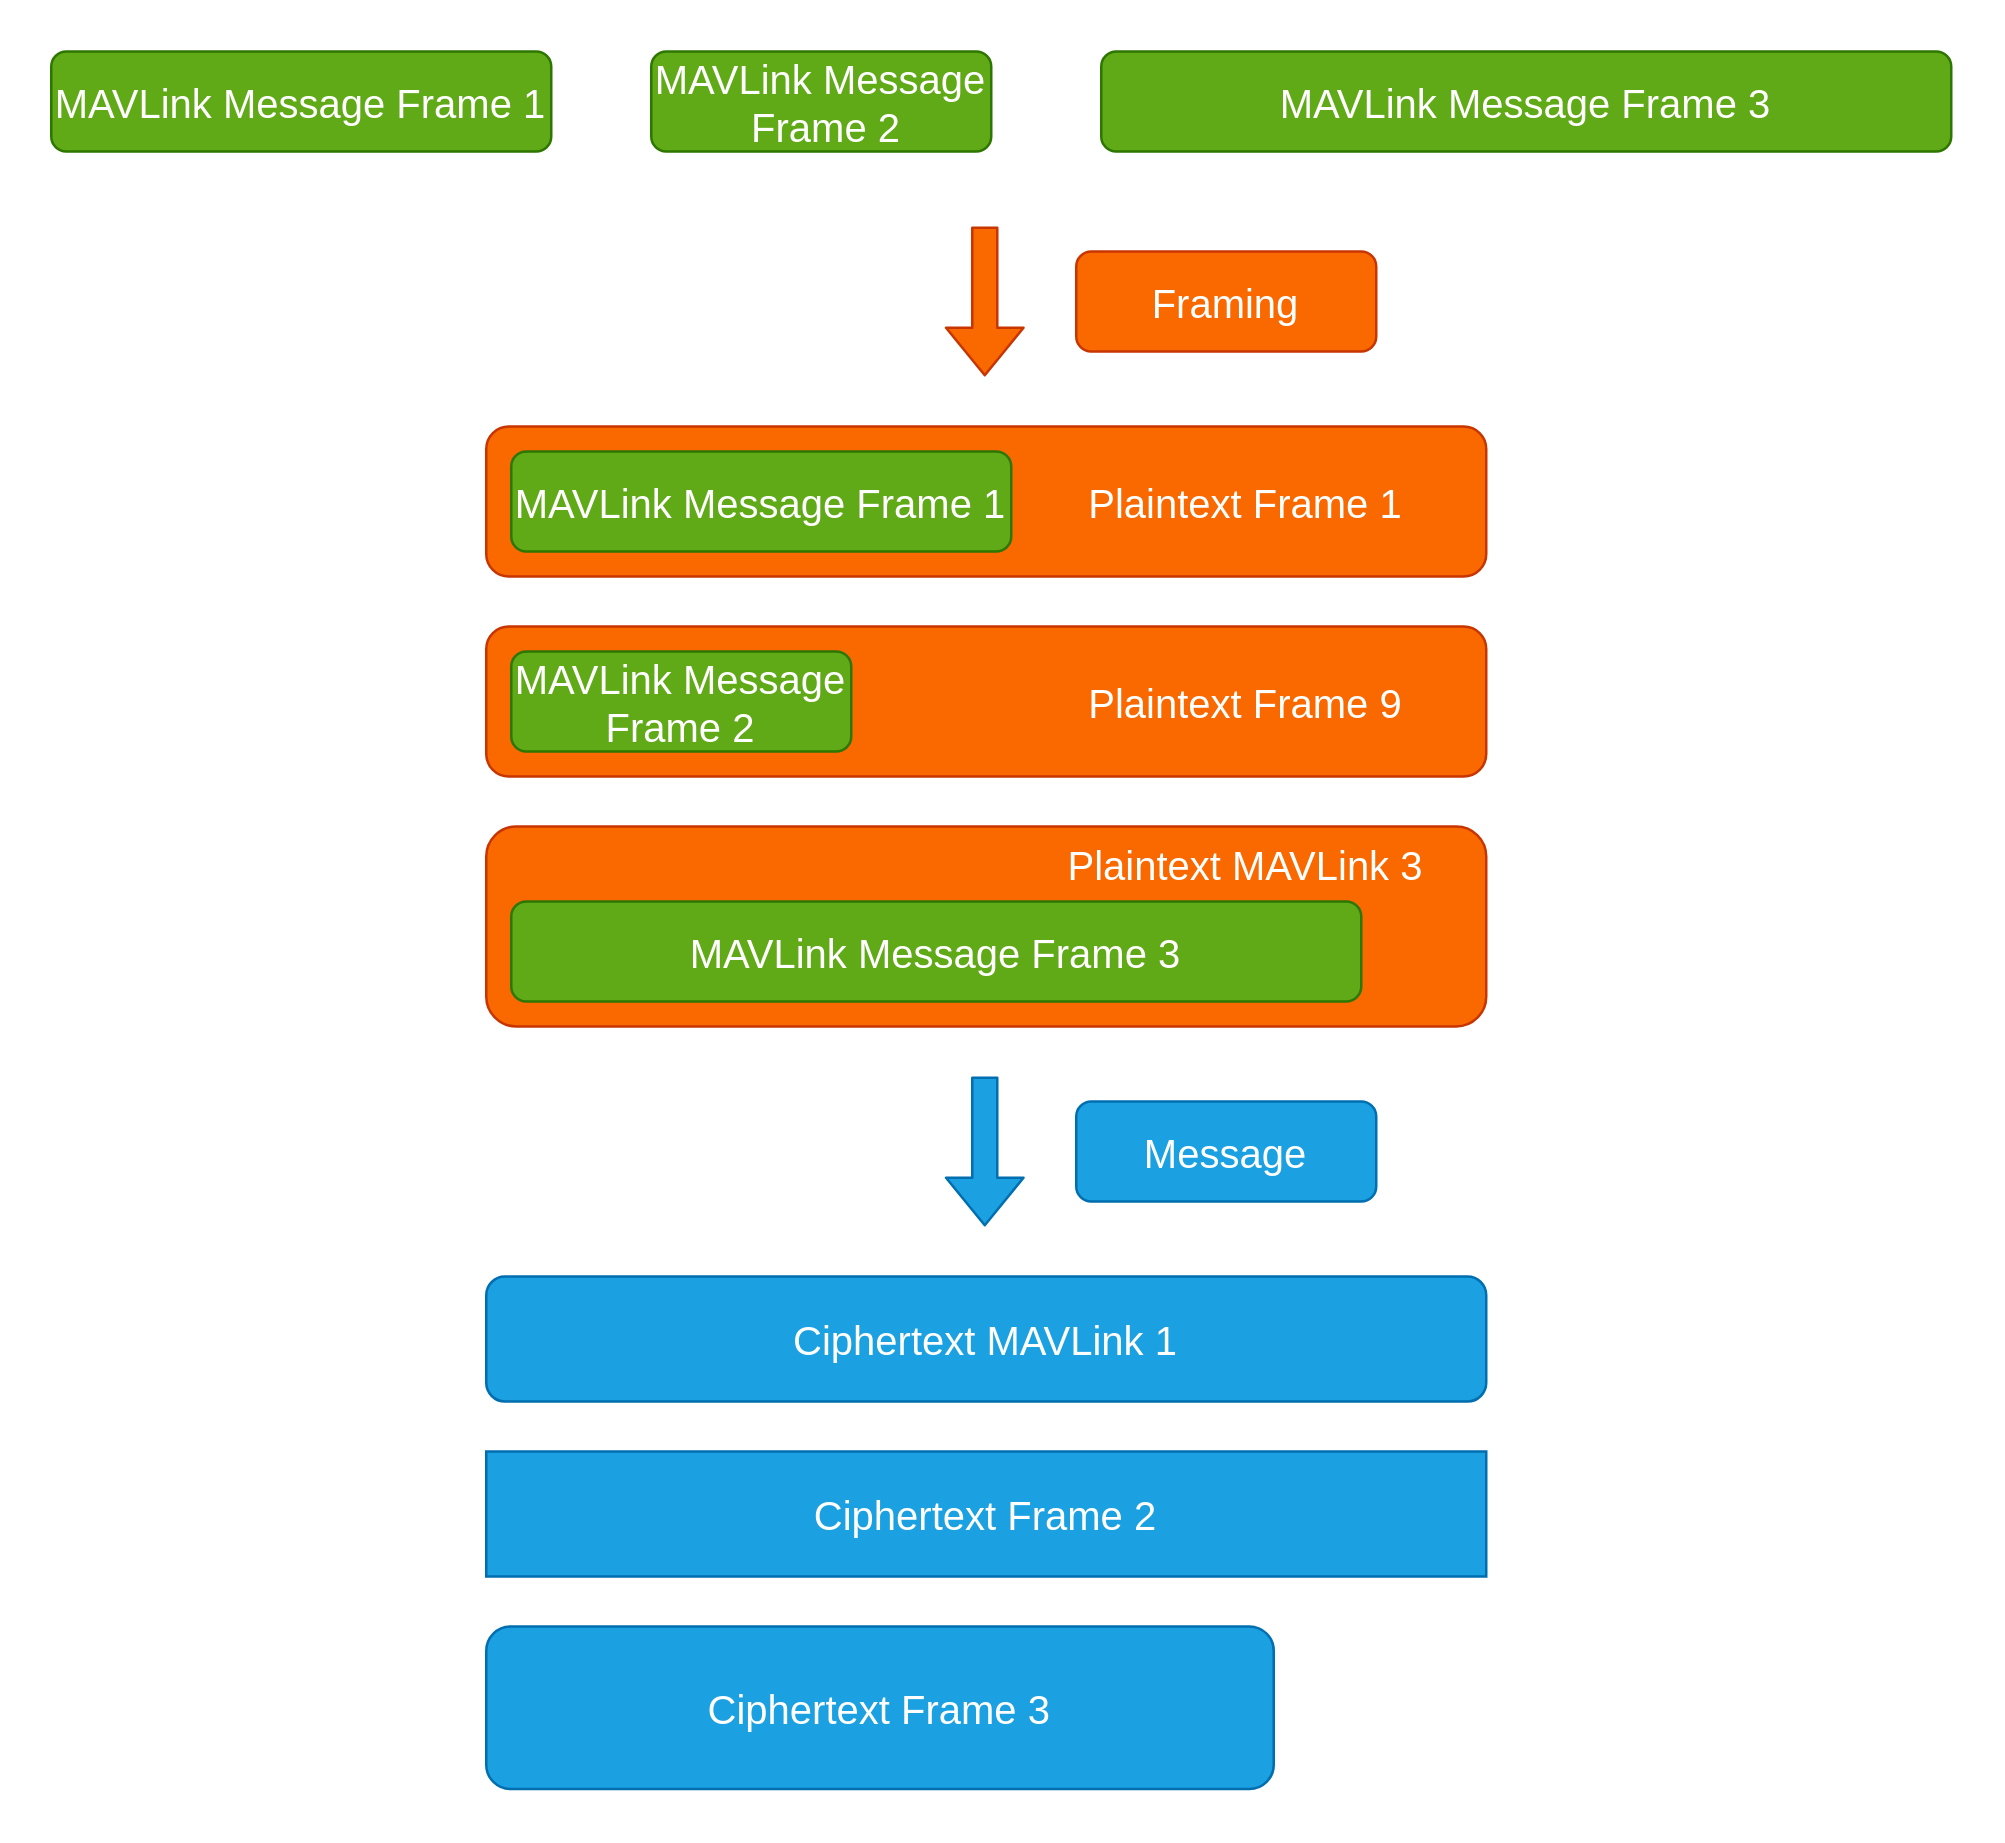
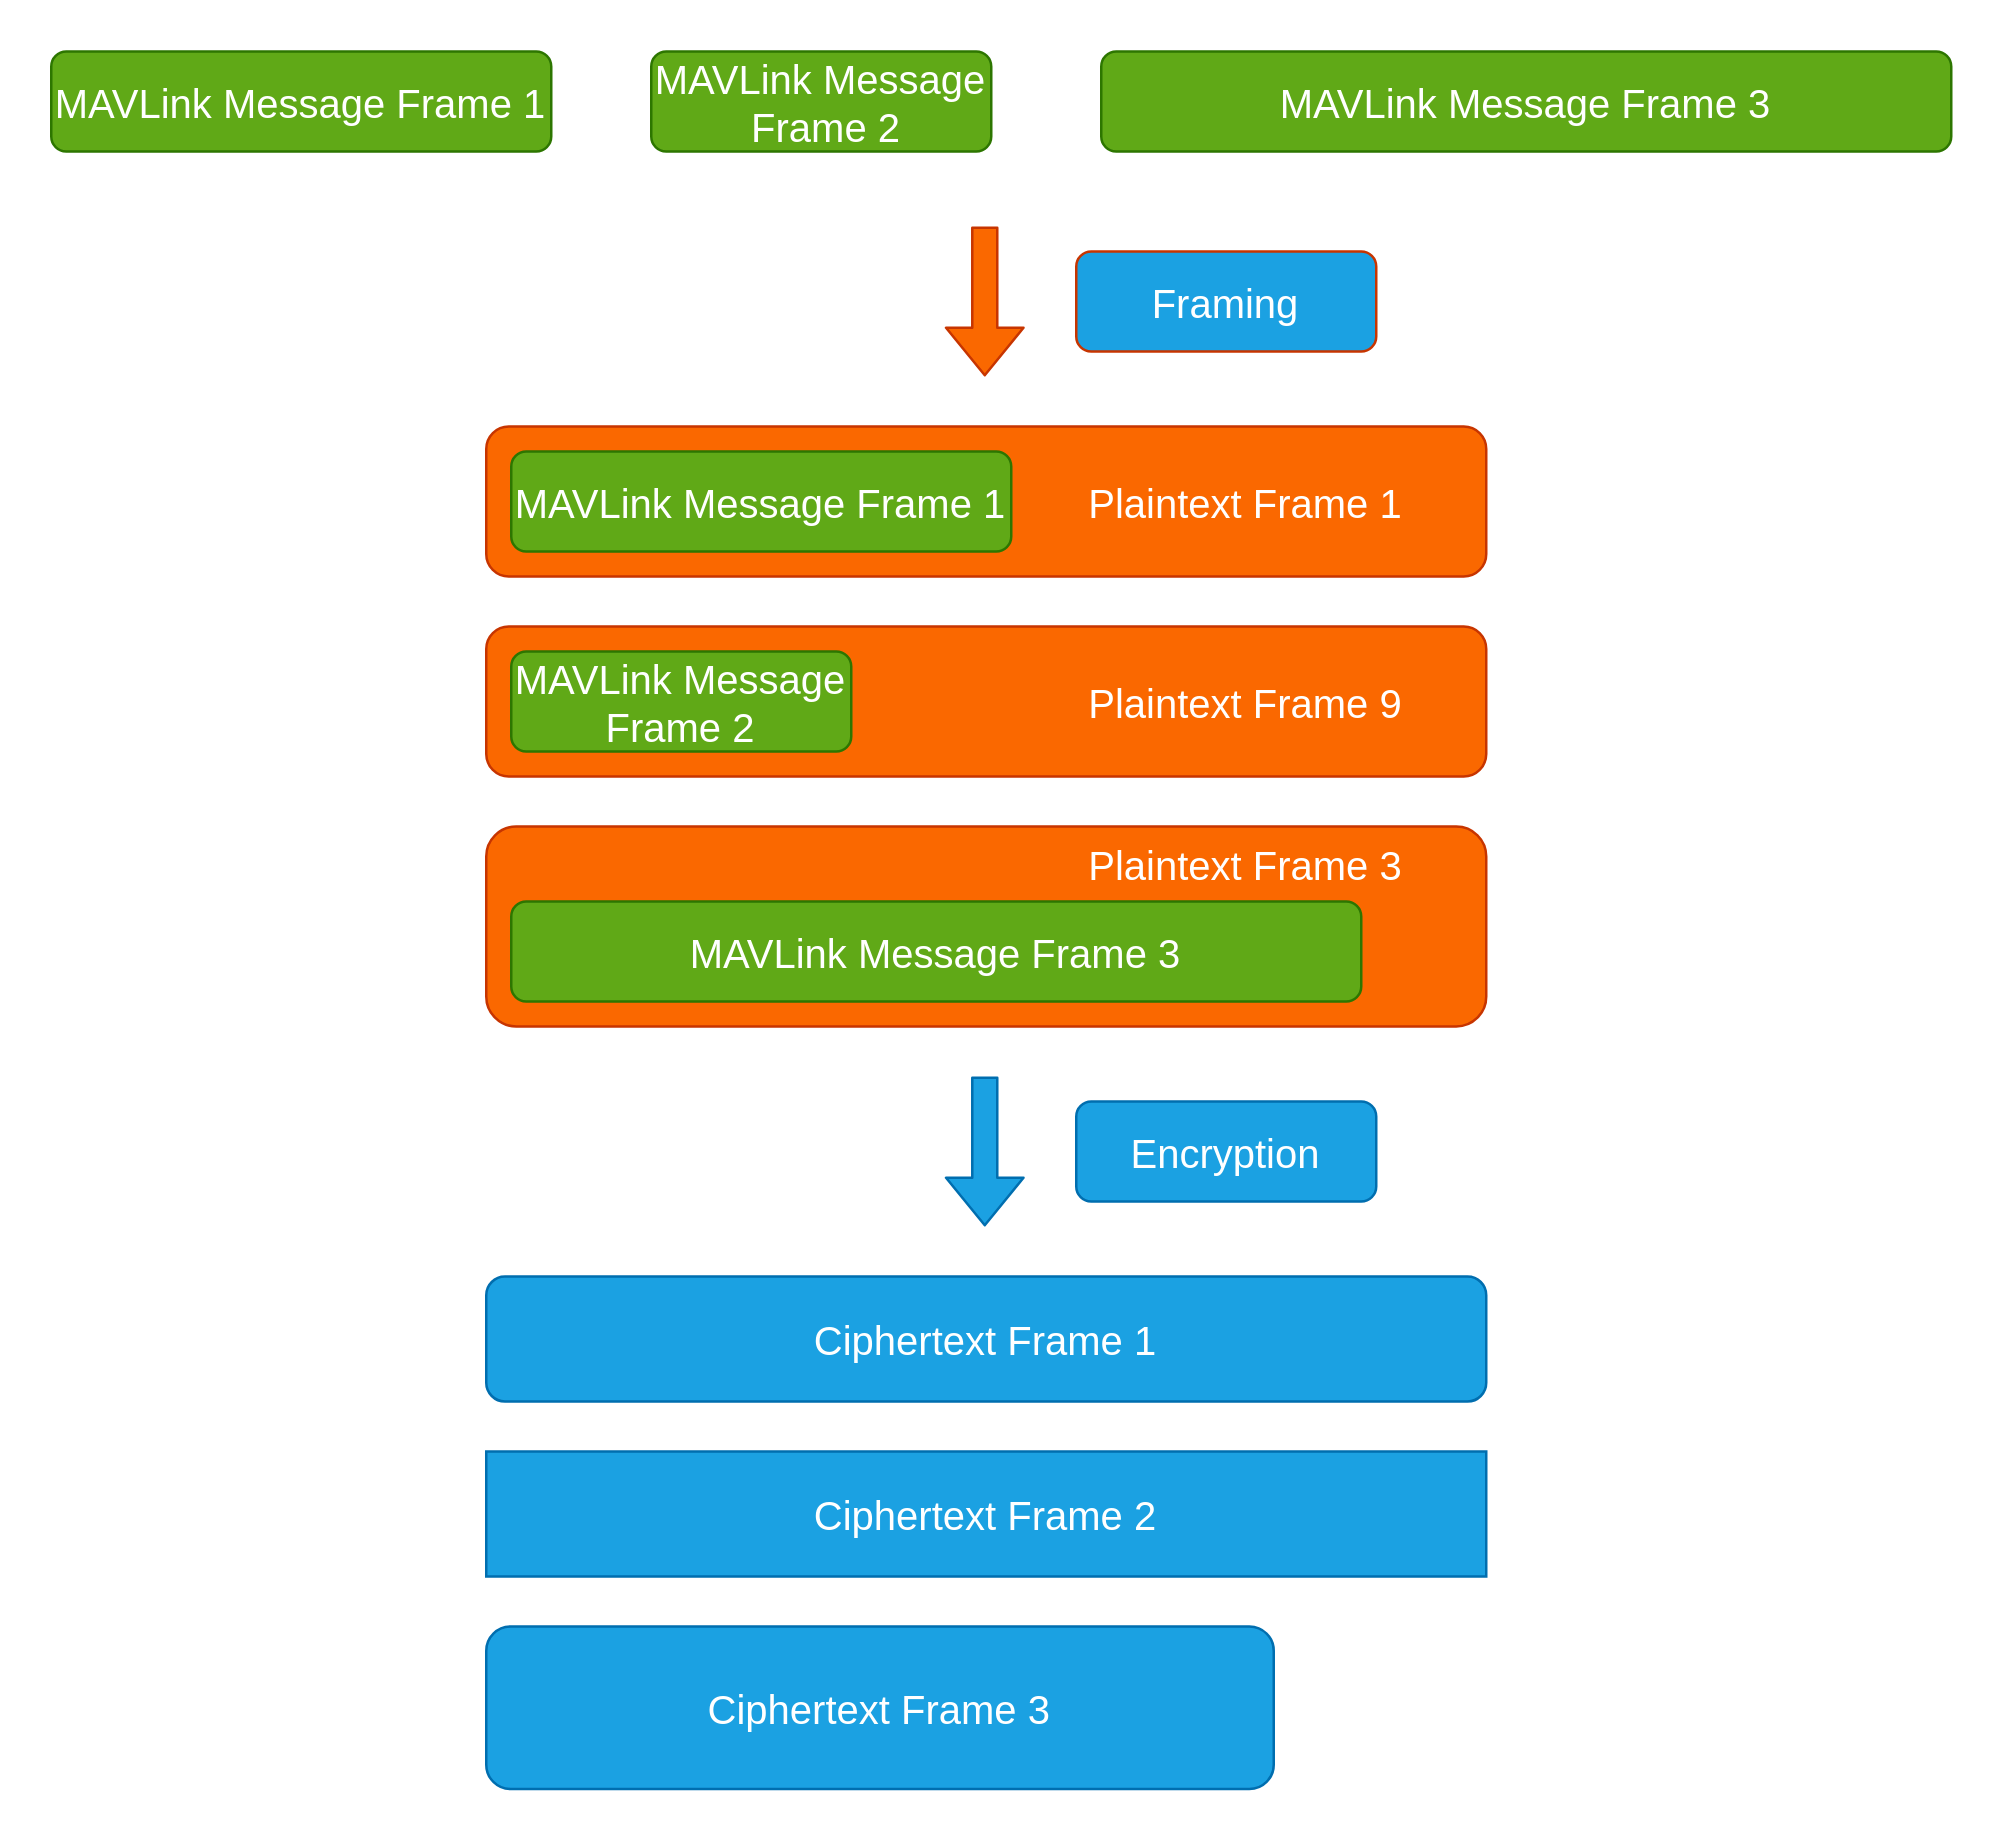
- <mxCell id="13" value="Framing" style="rounded=1;fontSize=16;fontColor=#FFFFFF;fillColor=#fa6800;strokeColor=#C73500;" parent="1" vertex="1"><mxGeometry x="430" y="100" width="120" height="40" as="geometry" /></mxCell>
+ <mxCell id="13" value="Framing" style="rounded=1;fontSize=16;fontColor=#FFFFFF;fillColor=#1ba1e2;strokeColor=#C73500;" parent="1" vertex="1"><mxGeometry x="430" y="100" width="120" height="40" as="geometry" /></mxCell>
- <mxCell id="17" value="Plaintext MAVLink 3" style="text;strokeColor=none;fillColor=none;align=center;verticalAlign=middle;rounded=0;fontSize=16;fontColor=#FFFFFF;" parent="1" vertex="1"><mxGeometry x="380" y="330" width="236" height="30" as="geometry" /></mxCell>
+ <mxCell id="17" value="Plaintext Frame 3" style="text;strokeColor=none;fillColor=none;align=center;verticalAlign=middle;rounded=0;fontSize=16;fontColor=#FFFFFF;" parent="1" vertex="1"><mxGeometry x="380" y="330" width="236" height="30" as="geometry" /></mxCell>
- <mxCell id="14" value="Message" style="rounded=1;fontSize=16;fontColor=#ffffff;fillColor=#1ba1e2;strokeColor=#006EAF;" parent="1" vertex="1"><mxGeometry x="430" y="440" width="120" height="40" as="geometry" /></mxCell>
+ <mxCell id="14" value="Encryption" style="rounded=1;fontSize=16;fontColor=#ffffff;fillColor=#1ba1e2;strokeColor=#006EAF;" parent="1" vertex="1"><mxGeometry x="430" y="440" width="120" height="40" as="geometry" /></mxCell>
- <mxCell id="18" value="Ciphertext MAVLink 1" style="rounded=1;fontSize=16;fontColor=#ffffff;fillColor=#1ba1e2;strokeColor=#006EAF;" parent="1" vertex="1"><mxGeometry x="194" y="510" width="400" height="50" as="geometry" /></mxCell>
+ <mxCell id="18" value="Ciphertext Frame 1" style="rounded=1;fontSize=16;fontColor=#ffffff;fillColor=#1ba1e2;strokeColor=#006EAF;" parent="1" vertex="1"><mxGeometry x="194" y="510" width="400" height="50" as="geometry" /></mxCell>
